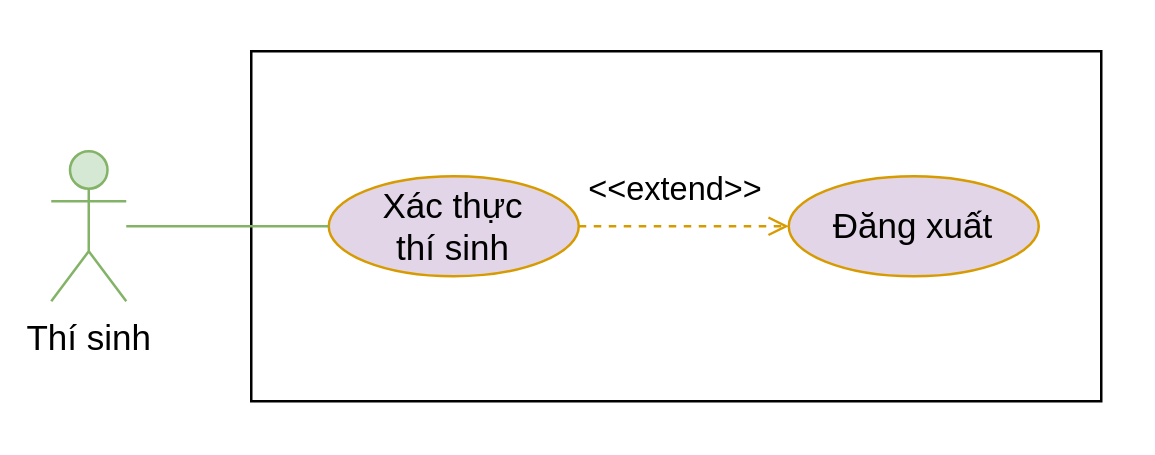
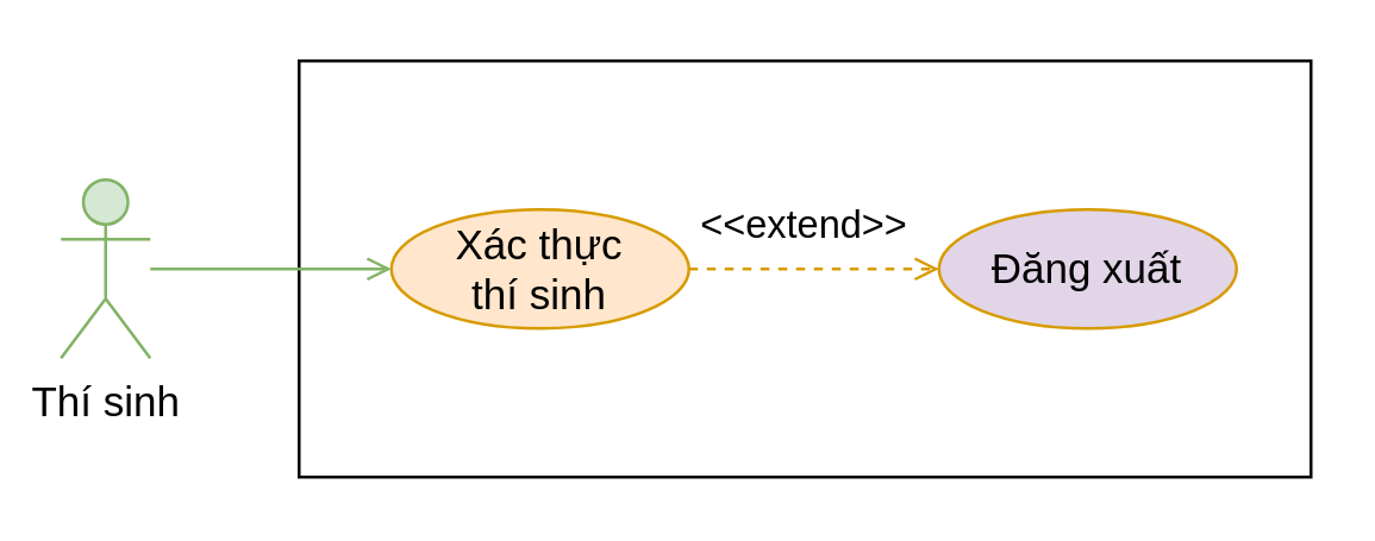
- <mxCell id="7" style="rounded=0;orthogonalLoop=1;jettySize=auto;html=1;entryX=0;entryY=0.5;entryDx=0;entryDy=0;fillColor=#d5e8d4;strokeColor=#82b366;fontSize=14;endArrow=none;startFill=0;" parent="1" source="8" target="4" edge="1"><mxGeometry relative="1" as="geometry" /></mxCell>
+ <mxCell id="7" style="rounded=0;orthogonalLoop=1;jettySize=auto;html=1;entryX=0;entryY=0.5;entryDx=0;entryDy=0;fillColor=#d5e8d4;strokeColor=#82b366;fontSize=14;endArrow=open;startFill=0;" parent="1" source="8" target="4" edge="1"><mxGeometry relative="1" as="geometry" /></mxCell>
- <mxCell id="4" value="Xác thực&lt;br&gt;thí sinh" style="ellipse;whiteSpace=wrap;html=1;fillColor=#e1d5e7;strokeColor=#d79b00;fontSize=14;" parent="1" vertex="1"><mxGeometry x="131" y="70" width="100" height="40" as="geometry" /></mxCell>
+ <mxCell id="4" value="Xác thực&lt;br&gt;thí sinh" style="ellipse;whiteSpace=wrap;html=1;fillColor=#ffe6cc;strokeColor=#d79b00;fontSize=14;" parent="1" vertex="1"><mxGeometry x="131" y="70" width="100" height="40" as="geometry" /></mxCell>
